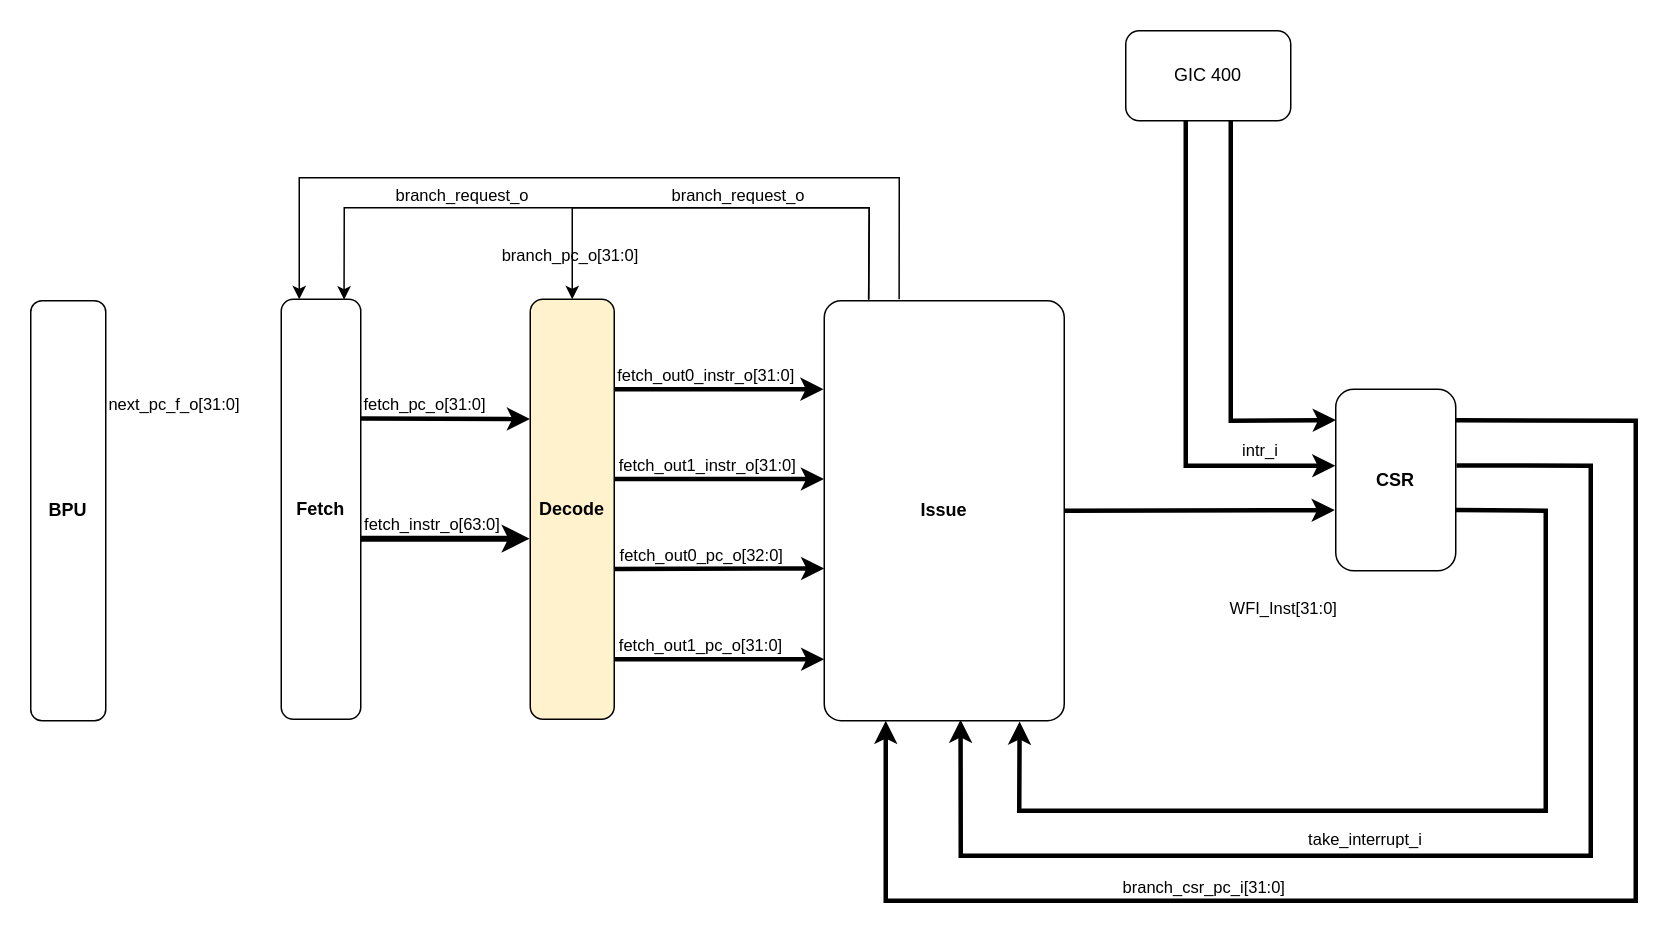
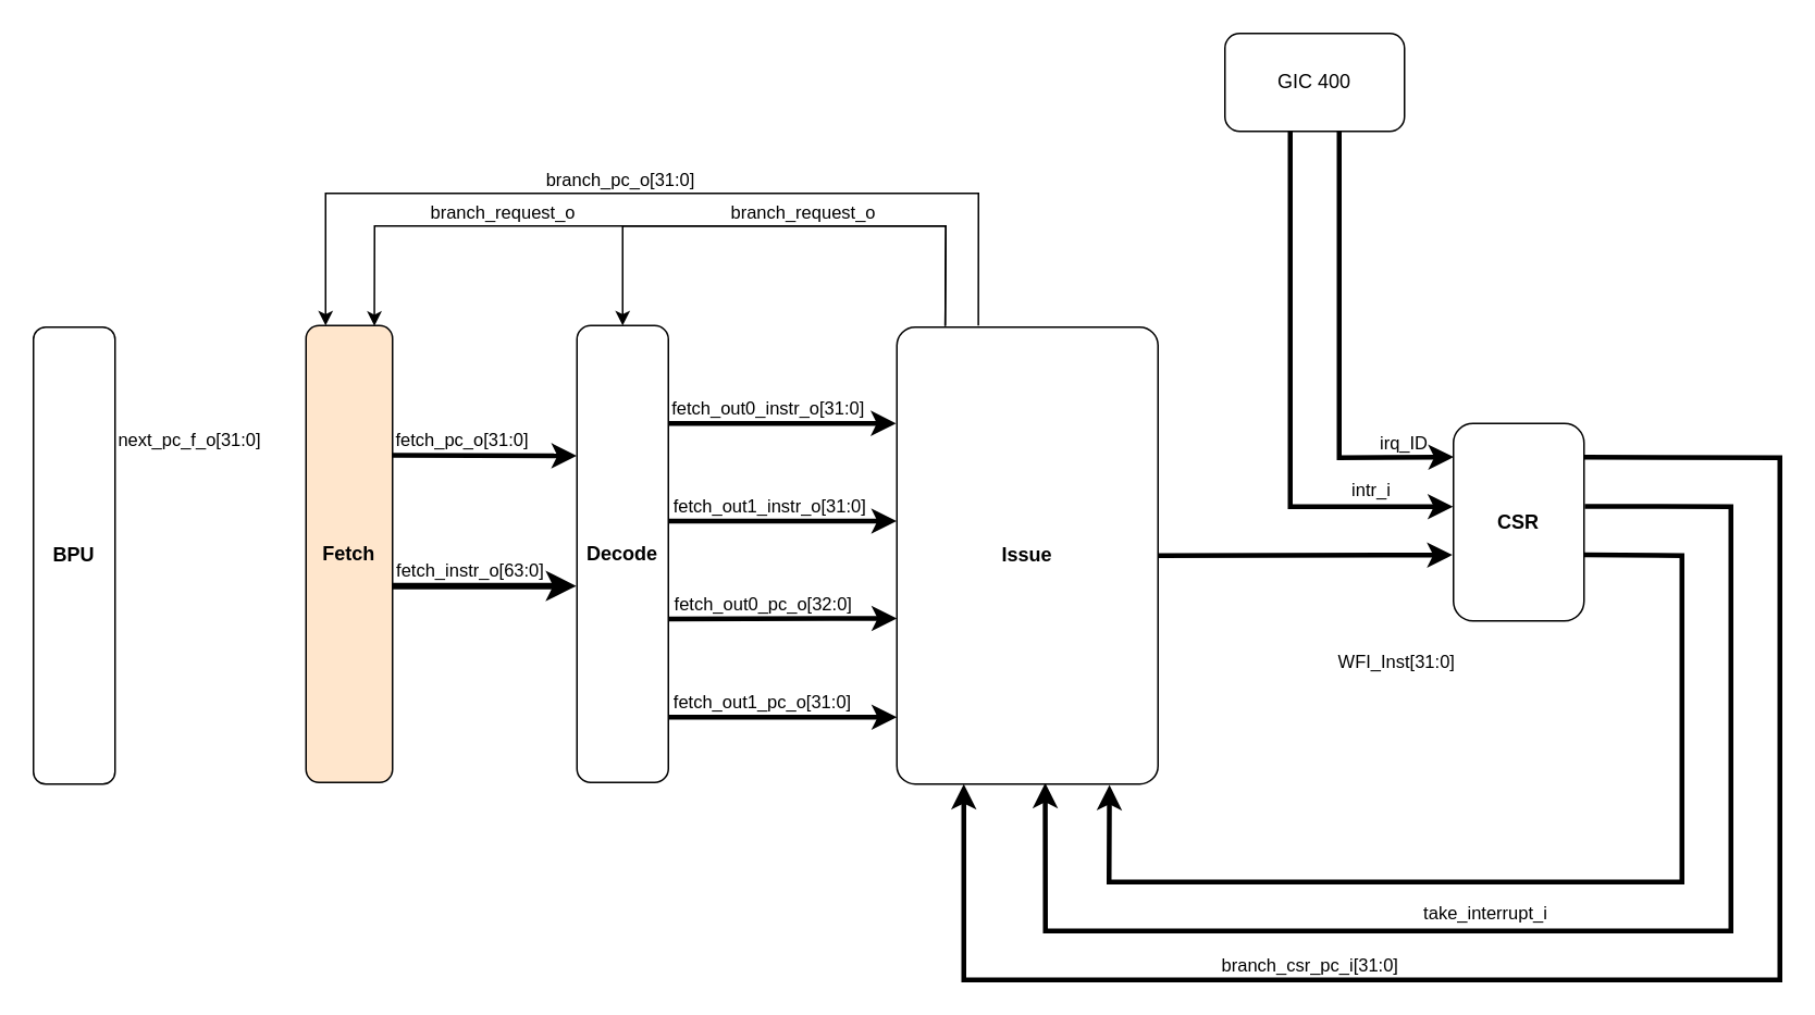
- <mxCell id="24" value="&lt;font style=&quot;font-size: 11px;&quot;&gt;branch_pc_o[31:0]&lt;/font&gt;" style="text;strokeColor=none;align=center;fillColor=none;html=1;verticalAlign=middle;whiteSpace=wrap;rounded=0;" vertex="1" parent="1"><mxGeometry x="335" y="160" width="90" height="20" as="geometry" /></mxCell>
+ <mxCell id="24" value="&lt;font style=&quot;font-size: 11px;&quot;&gt;branch_pc_o[31:0]&lt;/font&gt;" style="text;strokeColor=none;align=center;fillColor=none;html=1;verticalAlign=middle;whiteSpace=wrap;rounded=0;" vertex="1" parent="1"><mxGeometry x="335" y="100" width="90" height="20" as="geometry" /></mxCell>
+ <mxCell id="26" value="&lt;font style=&quot;font-size: 11px;&quot;&gt;irq_ID&lt;/font&gt;" style="text;strokeColor=none;align=center;fillColor=none;html=1;verticalAlign=middle;whiteSpace=wrap;rounded=0;" vertex="1" parent="1"><mxGeometry x="835" y="261.31" width="50" height="20" as="geometry" /></mxCell>
- <mxCell id="3" value="&lt;b&gt;Fetch&lt;/b&gt;" style="rounded=1;whiteSpace=wrap;html=1;" vertex="1" parent="1"><mxGeometry x="187" y="199" width="53" height="280" as="geometry" /></mxCell>
+ <mxCell id="3" value="&lt;b&gt;Fetch&lt;/b&gt;" style="rounded=1;whiteSpace=wrap;html=1;fillColor=#ffe6cc;" vertex="1" parent="1"><mxGeometry x="187" y="199" width="53" height="280" as="geometry" /></mxCell>
- <mxCell id="4" value="&lt;b&gt;Decode&lt;/b&gt;" style="rounded=1;whiteSpace=wrap;html=1;fillColor=#fff2cc;" vertex="1" parent="1"><mxGeometry x="353" y="199" width="56" height="280" as="geometry" /></mxCell>
+ <mxCell id="4" value="&lt;b&gt;Decode&lt;/b&gt;" style="rounded=1;whiteSpace=wrap;html=1;" vertex="1" parent="1"><mxGeometry x="353" y="199" width="56" height="280" as="geometry" /></mxCell>
